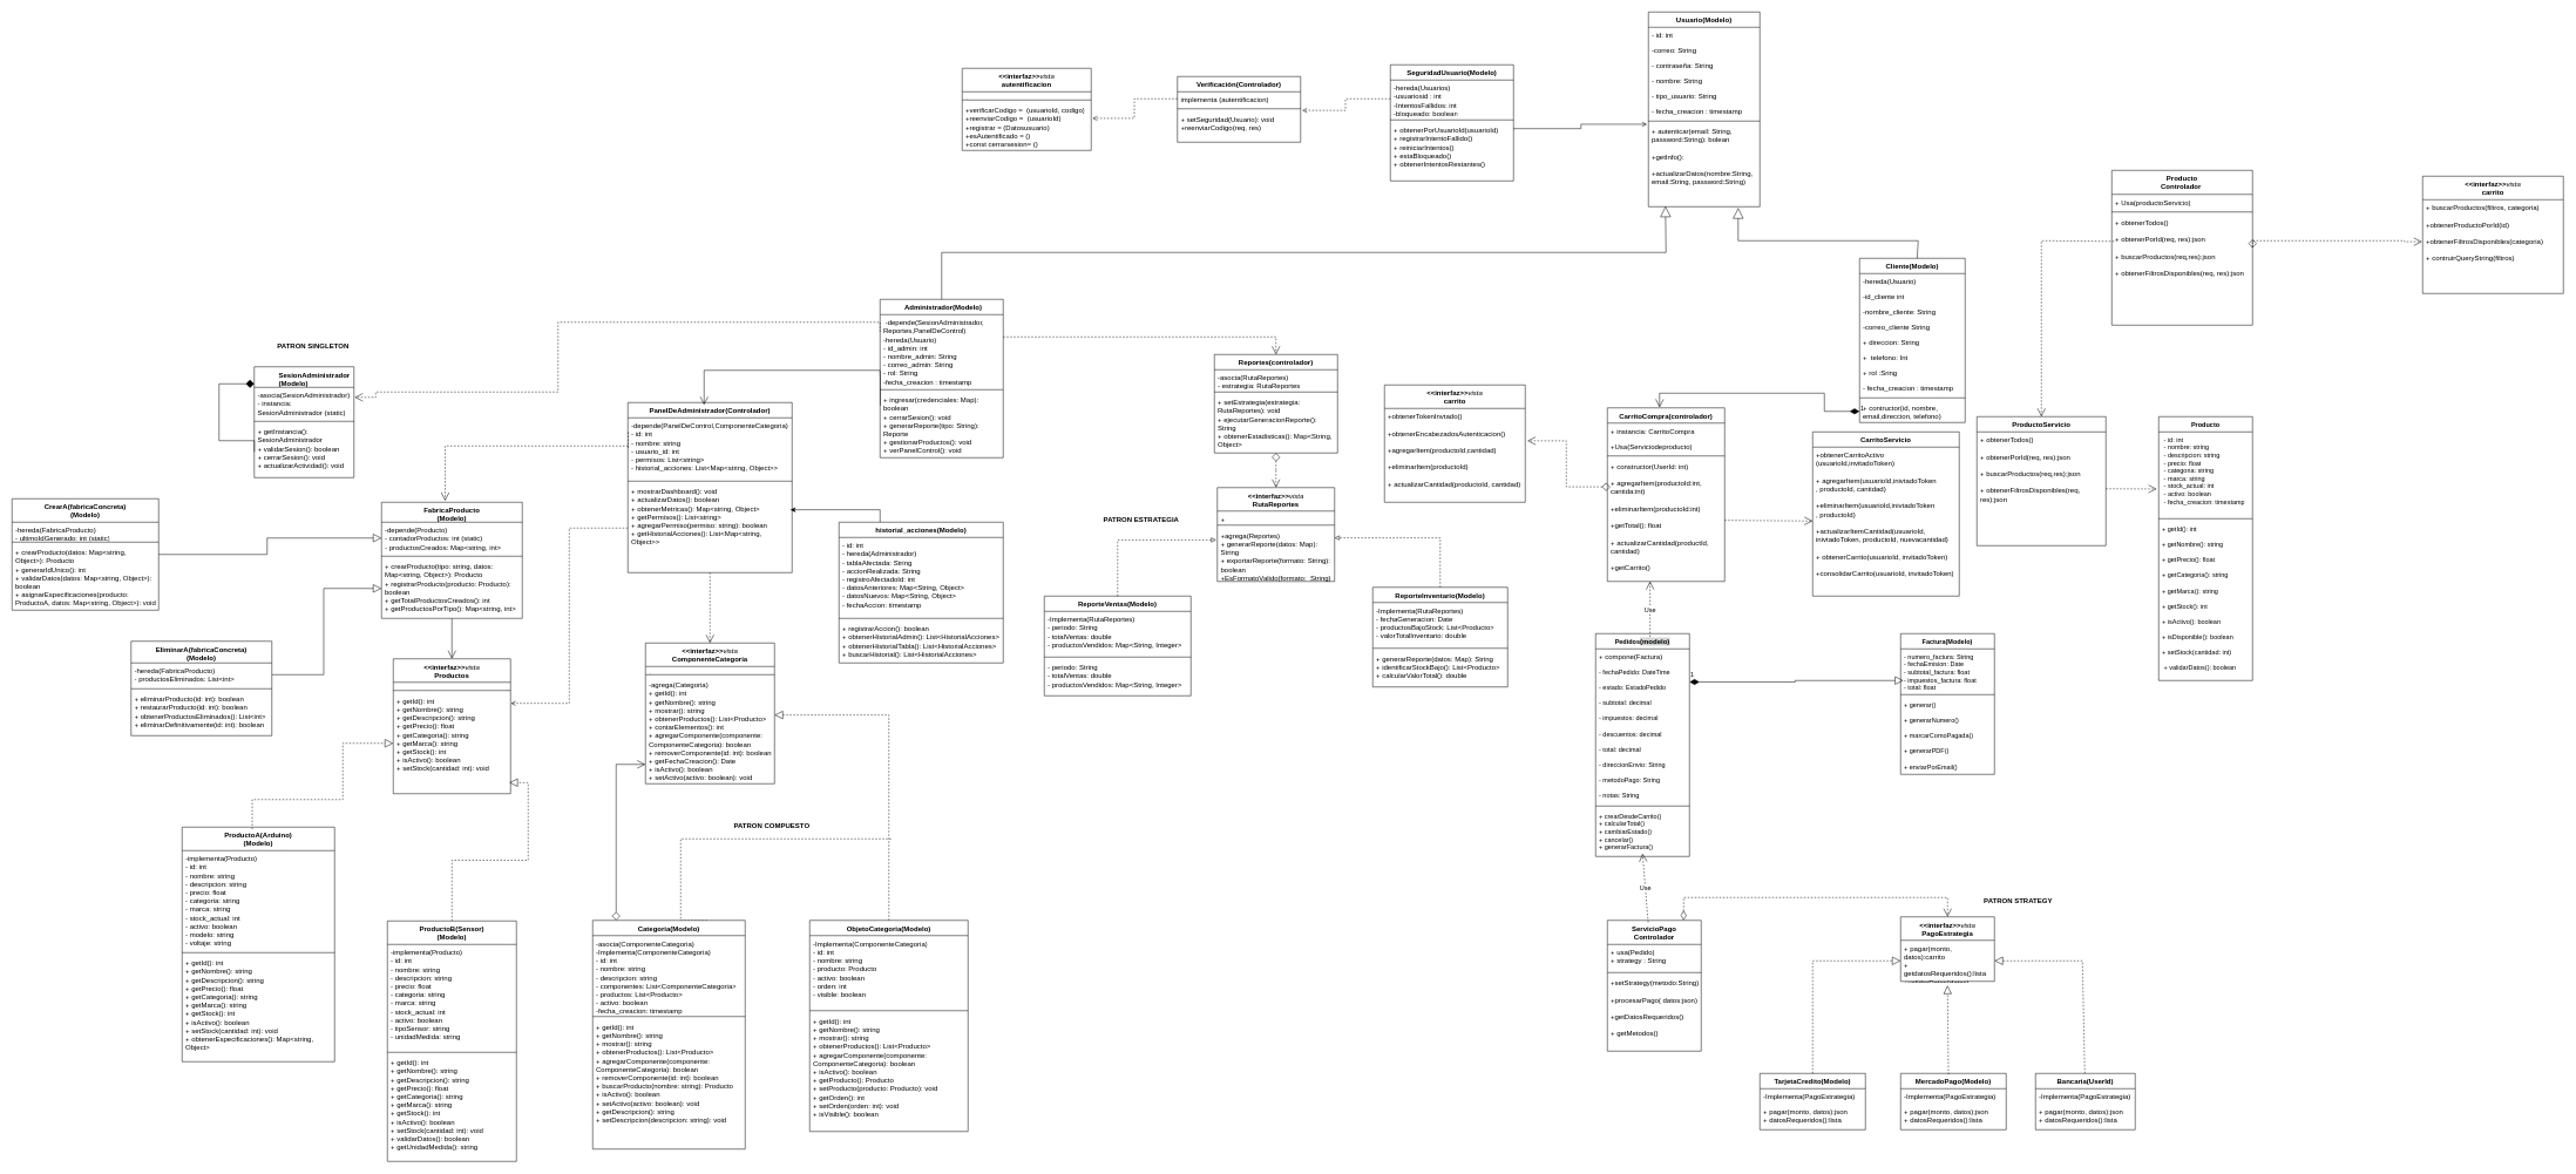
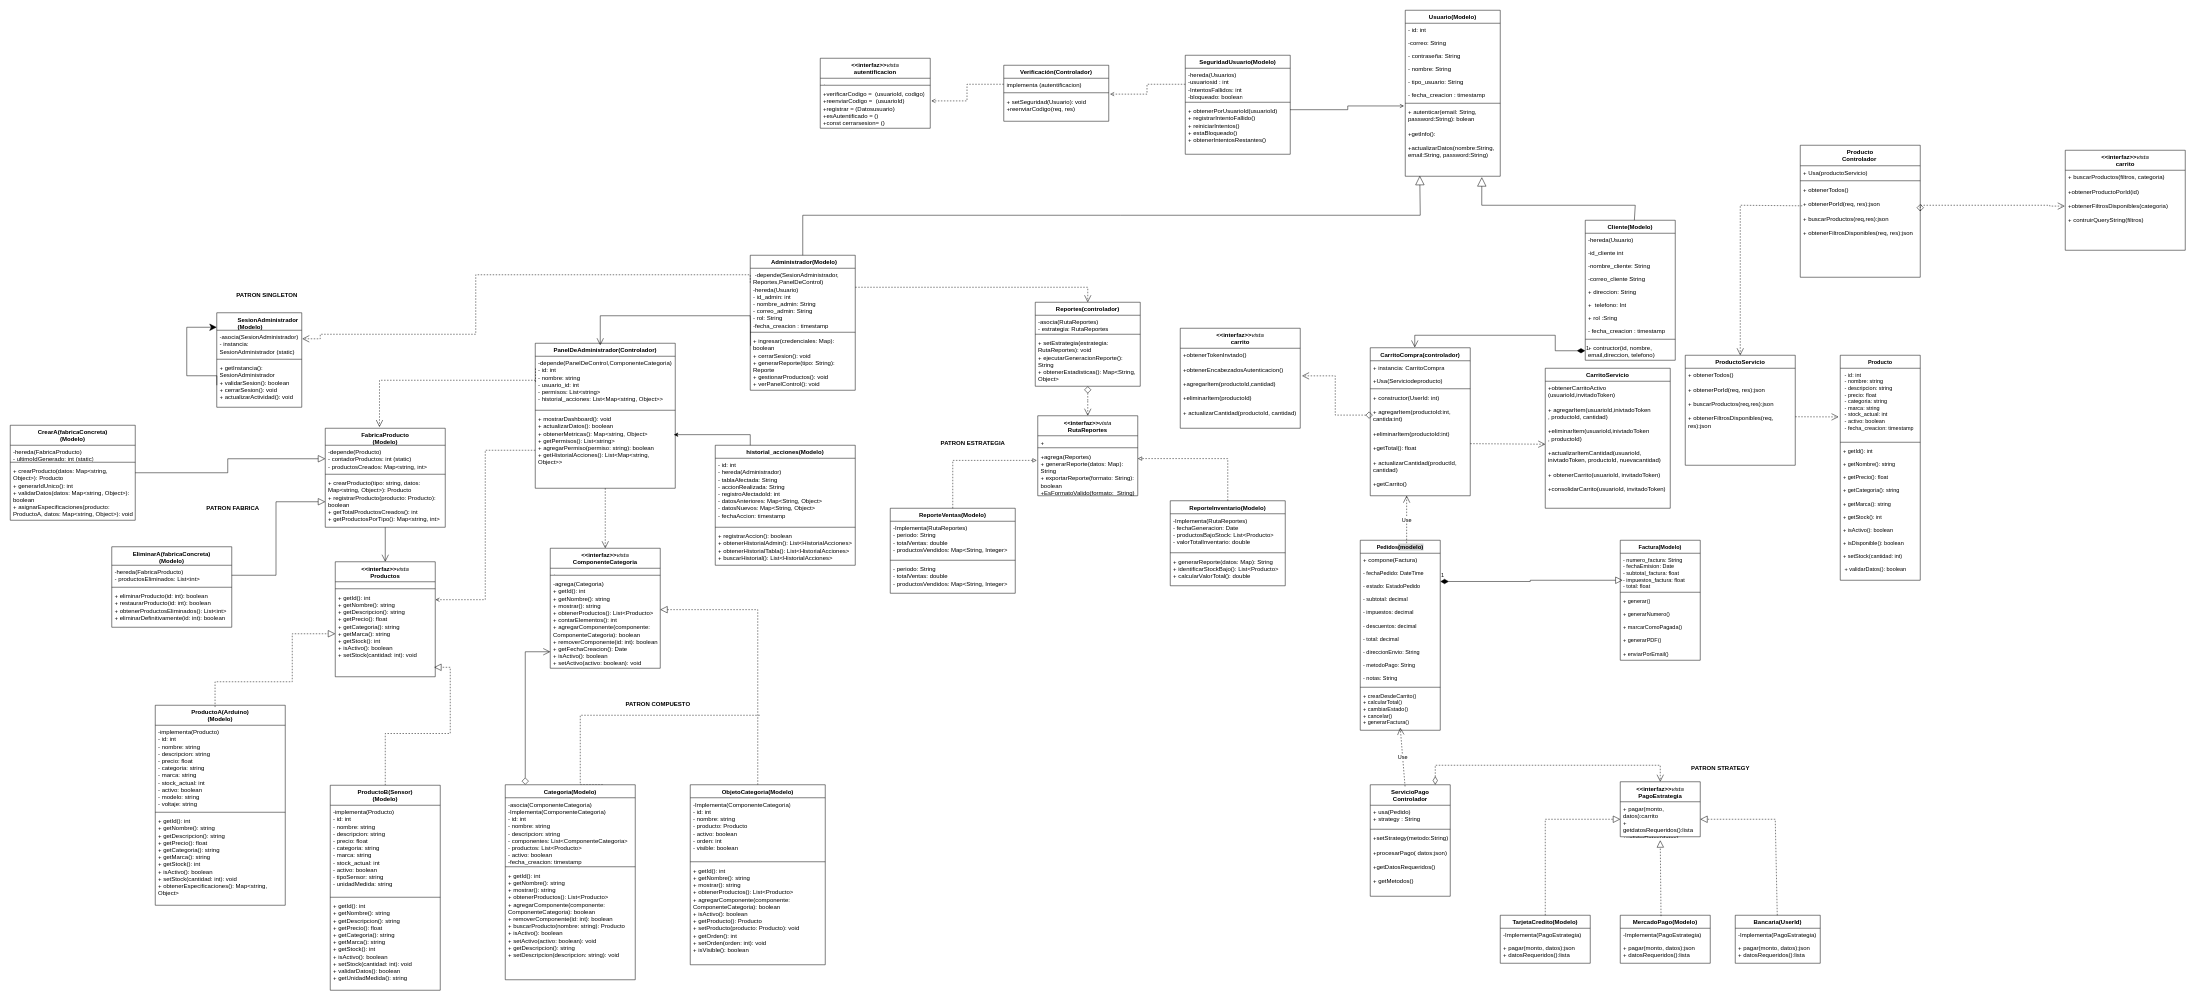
- <mxCell id="63" style="edgeStyle=orthogonalEdgeStyle;rounded=0;orthogonalLoop=1;jettySize=auto;html=1;endSize=12;exitX=0.001;exitY=0.522;exitDx=0;exitDy=0;exitPerimeter=0;endArrow=diamond;" edge="1" parent="59" source="62" target="59"><mxGeometry relative="1" as="geometry"><Array as="points"><mxPoint y="126" /><mxPoint x="-60" y="126" /><mxPoint x="-60" y="29" /></Array></mxGeometry></mxCell>
+ <mxCell id="63" style="edgeStyle=orthogonalEdgeStyle;rounded=0;orthogonalLoop=1;jettySize=auto;html=1;endSize=12;exitX=0.001;exitY=0.522;exitDx=0;exitDy=0;exitPerimeter=0;" edge="1" parent="59" source="62" target="59"><mxGeometry relative="1" as="geometry"><Array as="points"><mxPoint y="126" /><mxPoint x="-60" y="126" /><mxPoint x="-60" y="29" /></Array></mxGeometry></mxCell>
+ <mxCell id="80" value="PATRON FABRICA" style="text;html=1;align=center;verticalAlign=middle;resizable=0;points=[];autosize=1;strokeColor=none;fillColor=none;fontStyle=1" vertex="1" parent="1"><mxGeometry x="400" y="1000" width="130" height="30" as="geometry" /></mxCell>
